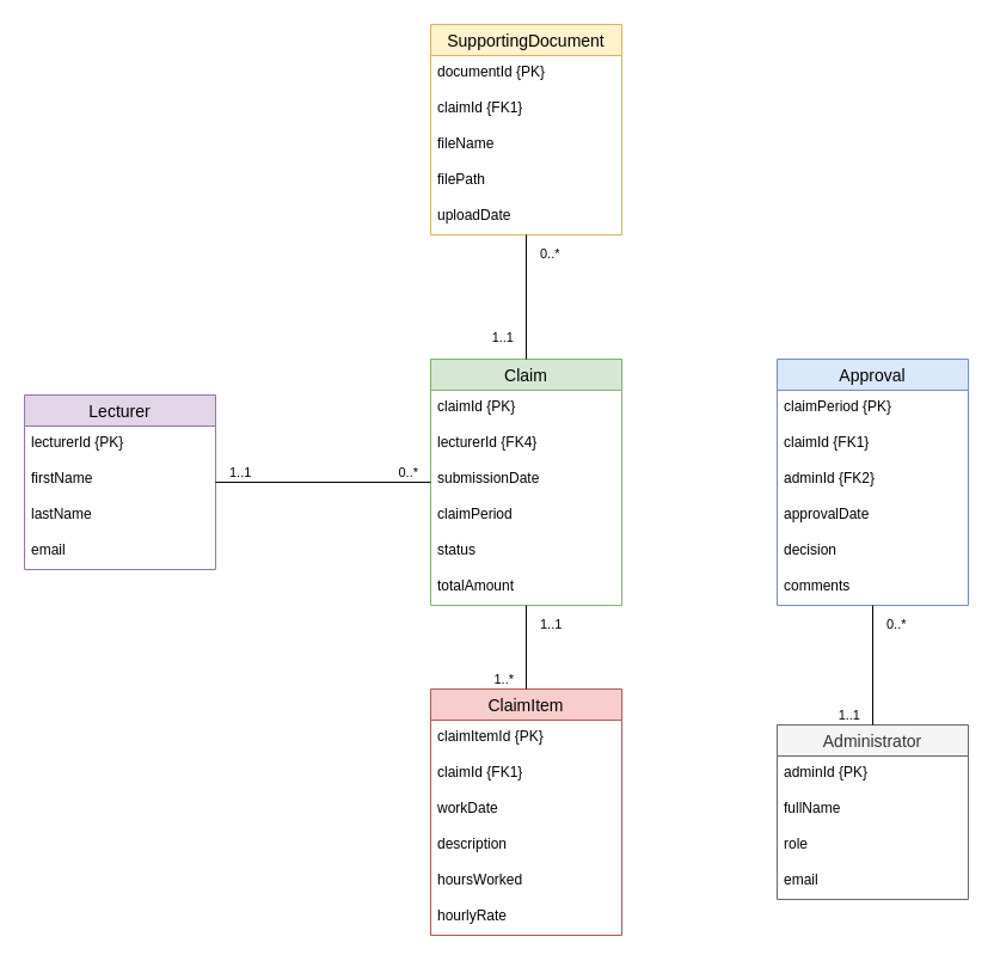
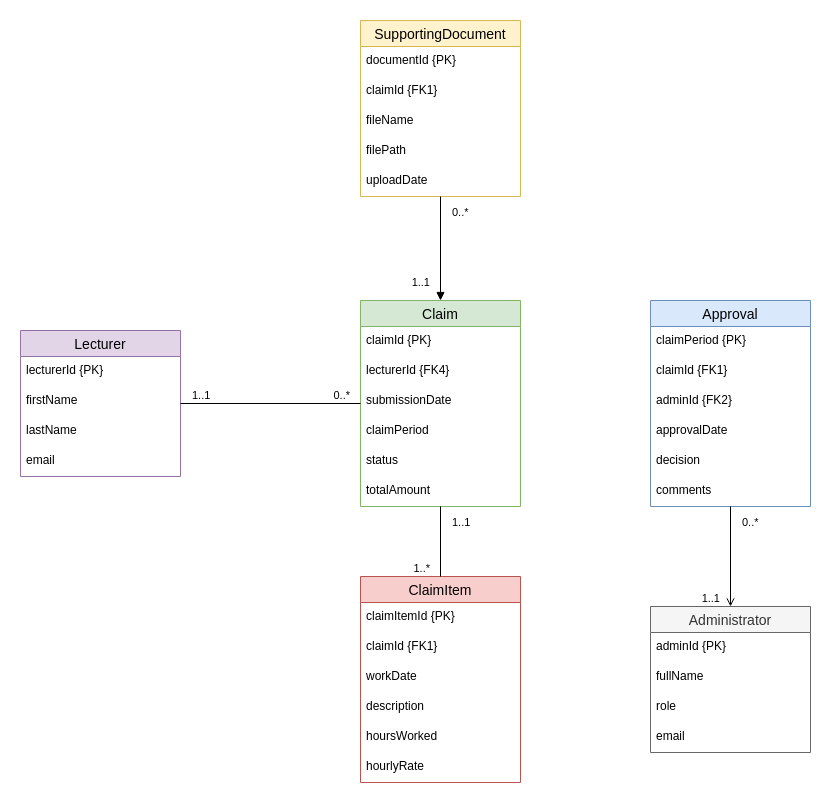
- <mxCell id="42" value="" style="endArrow=none;html=1;edgeStyle=orthogonalEdgeStyle;rounded=0;" edge="1" parent="1" source="14" target="7"><mxGeometry relative="1" as="geometry"><mxPoint x="440" y="260" as="sourcePoint" /><mxPoint x="620" y="260" as="targetPoint" /></mxGeometry></mxCell>
+ <mxCell id="42" value="" style="endArrow=block;html=1;edgeStyle=orthogonalEdgeStyle;rounded=0;" edge="1" parent="1" source="14" target="7"><mxGeometry relative="1" as="geometry"><mxPoint x="440" y="260" as="sourcePoint" /><mxPoint x="620" y="260" as="targetPoint" /></mxGeometry></mxCell>
- <mxCell id="45" value="" style="endArrow=none;html=1;edgeStyle=orthogonalEdgeStyle;rounded=0;" edge="1" parent="1" source="27" target="34"><mxGeometry relative="1" as="geometry"><mxPoint x="480" y="620" as="sourcePoint" /><mxPoint x="660" y="620" as="targetPoint" /></mxGeometry></mxCell>
+ <mxCell id="45" value="" style="endArrow=open;html=1;edgeStyle=orthogonalEdgeStyle;rounded=0;" edge="1" parent="1" source="27" target="34"><mxGeometry relative="1" as="geometry"><mxPoint x="480" y="620" as="sourcePoint" /><mxPoint x="660" y="620" as="targetPoint" /></mxGeometry></mxCell>
